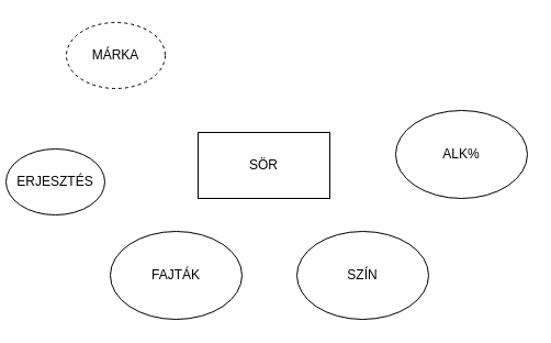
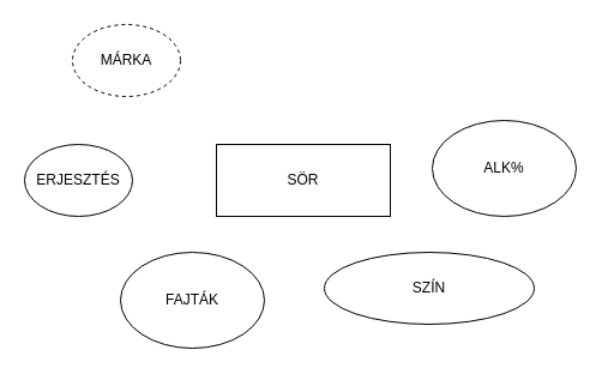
- <mxCell id="2" value="SÖR" style="rounded=0;whiteSpace=wrap;html=1;" vertex="1" parent="1"><mxGeometry x="180" y="120" width="120" height="60" as="geometry" /></mxCell>
+ <mxCell id="2" value="SÖR" style="rounded=0;whiteSpace=wrap;html=1;" vertex="1" parent="1"><mxGeometry x="180" y="120" width="145" height="60" as="geometry" /></mxCell>
- <mxCell id="4" value="ERJESZTÉS" style="ellipse;whiteSpace=wrap;html=1;" vertex="1" parent="1"><mxGeometry x="5" y="135" width="90" height="60" as="geometry" /></mxCell>
+ <mxCell id="4" value="ERJESZTÉS" style="ellipse;whiteSpace=wrap;html=1;" vertex="1" parent="1"><mxGeometry x="20" y="120" width="90" height="60" as="geometry" /></mxCell>
- <mxCell id="6" value="SZÍN" style="ellipse;whiteSpace=wrap;html=1;" vertex="1" parent="1"><mxGeometry x="270" y="210" width="120" height="80" as="geometry" /></mxCell>
+ <mxCell id="6" value="SZÍN" style="ellipse;whiteSpace=wrap;html=1;" vertex="1" parent="1"><mxGeometry x="270" y="210" width="175" height="60" as="geometry" /></mxCell>
